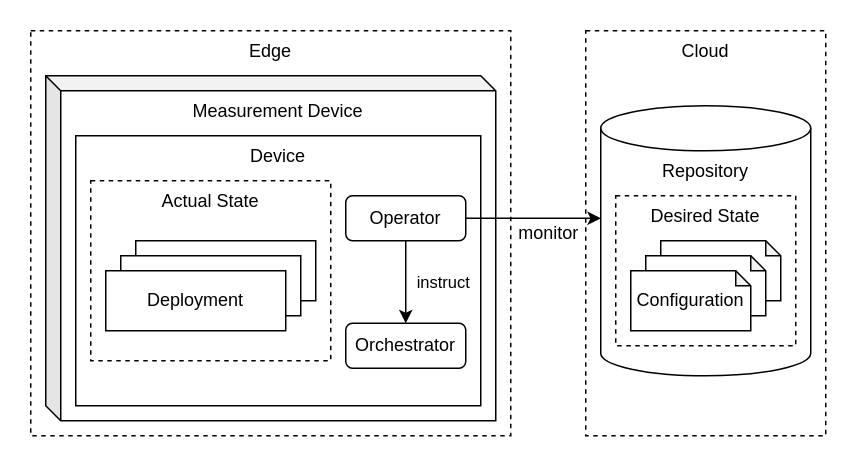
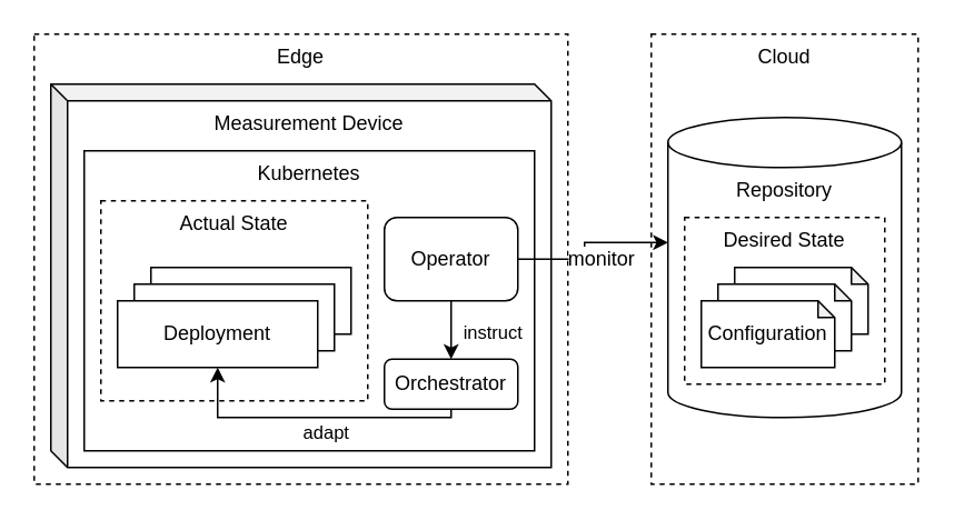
- <mxCell id="4" value="Device" style="rounded=0;whiteSpace=wrap;html=1;fillColor=default;verticalAlign=top;" parent="1" vertex="1"><mxGeometry x="50" y="90" width="270" height="180" as="geometry" /></mxCell>
+ <mxCell id="4" value="Kubernetes" style="rounded=0;whiteSpace=wrap;html=1;fillColor=default;verticalAlign=top;" parent="1" vertex="1"><mxGeometry x="50" y="90" width="270" height="180" as="geometry" /></mxCell>
- <mxCell id="18" value="Operator" style="rounded=1;whiteSpace=wrap;html=1;fillColor=default;" parent="1" vertex="1"><mxGeometry x="230" y="130" width="80" height="30" as="geometry" /></mxCell>
+ <mxCell id="18" value="Operator" style="rounded=1;whiteSpace=wrap;html=1;fillColor=default;" parent="1" vertex="1"><mxGeometry x="230" y="130" width="80" height="50" as="geometry" /></mxCell>
+ <mxCell id="11" style="edgeStyle=orthogonalEdgeStyle;rounded=0;orthogonalLoop=1;jettySize=auto;html=1;exitX=0.5;exitY=1;exitDx=0;exitDy=0;entryX=0.5;entryY=1;entryDx=0;entryDy=0;" parent="1" source="13" target="10" edge="1"><mxGeometry relative="1" as="geometry"><Array as="points"><mxPoint x="270" y="250" /><mxPoint x="130" y="250" /></Array></mxGeometry></mxCell>
+ <mxCell id="12" value="adapt" style="edgeLabel;html=1;align=center;verticalAlign=middle;resizable=0;points=[];" parent="11" vertex="1" connectable="0"><mxGeometry x="-0.152" y="-3" relative="1" as="geometry"><mxPoint x="-7" y="11" as="offset" /></mxGeometry></mxCell>
